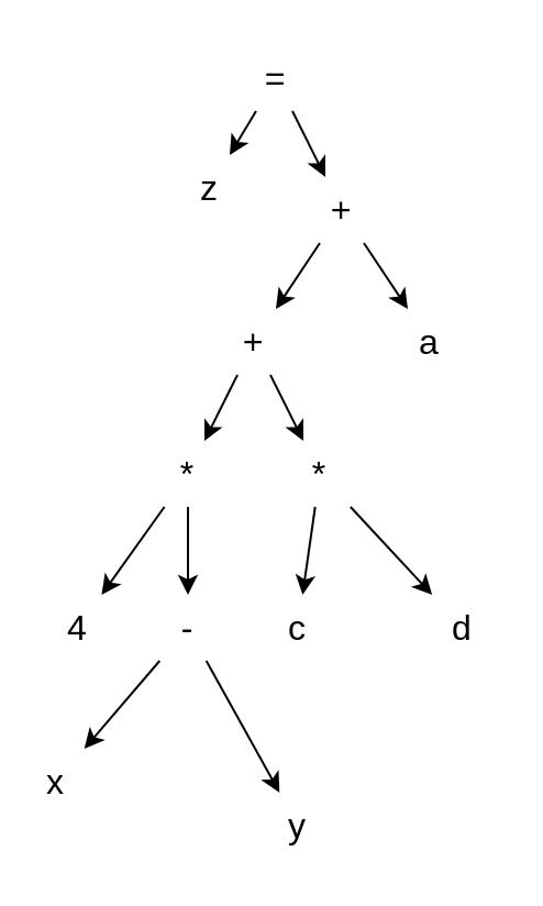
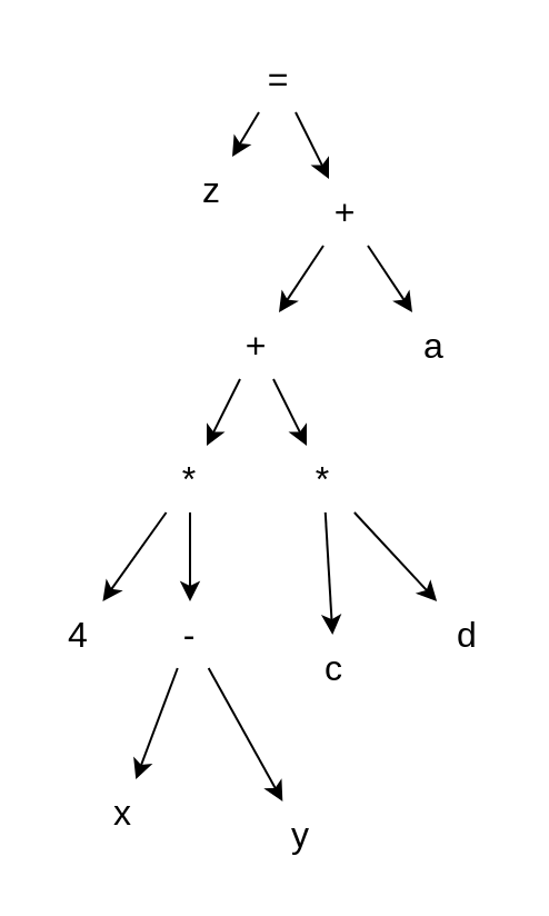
- <mxCell id="17" value="c" style="text;html=1;strokeColor=none;fillColor=none;align=center;verticalAlign=middle;whiteSpace=wrap;rounded=0;fontSize=16;" vertex="1" parent="1"><mxGeometry x="120" y="270" width="30" height="30" as="geometry" /></mxCell>
+ <mxCell id="17" value="c" style="text;html=1;strokeColor=none;fillColor=none;align=center;verticalAlign=middle;whiteSpace=wrap;rounded=0;fontSize=16;" vertex="1" parent="1"><mxGeometry x="135" y="285" width="30" height="30" as="geometry" /></mxCell>
- <mxCell id="19" value="x" style="text;html=1;strokeColor=none;fillColor=none;align=center;verticalAlign=middle;whiteSpace=wrap;rounded=0;fontSize=16;" vertex="1" parent="1"><mxGeometry x="10" y="340" width="30" height="30" as="geometry" /></mxCell>
+ <mxCell id="19" value="x" style="text;html=1;strokeColor=none;fillColor=none;align=center;verticalAlign=middle;whiteSpace=wrap;rounded=0;fontSize=16;" vertex="1" parent="1"><mxGeometry x="40" y="350" width="30" height="30" as="geometry" /></mxCell>
